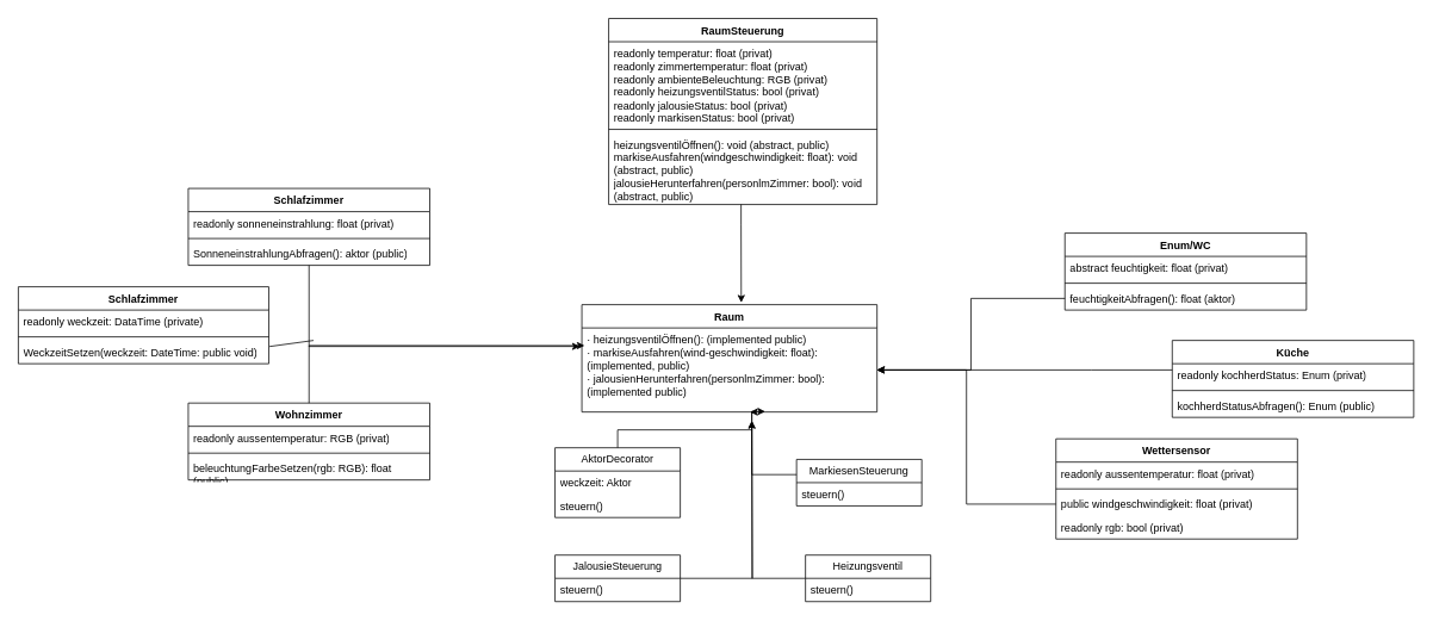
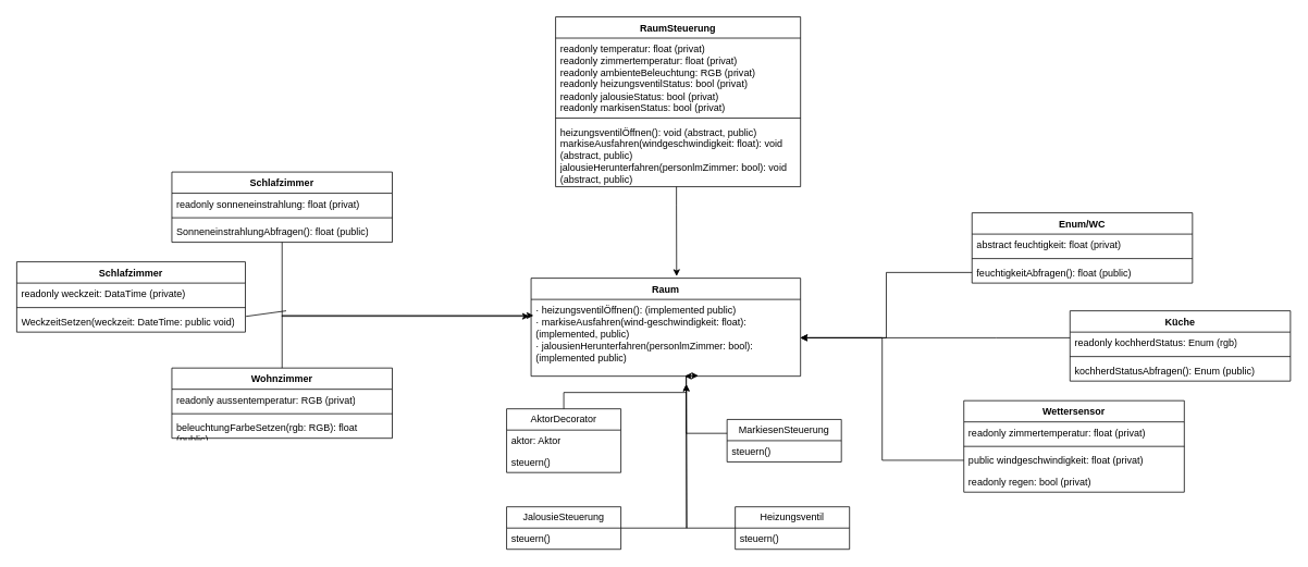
- <mxCell id="24" value="SonneneinstrahlungAbfragen(): aktor (public)" style="text;strokeColor=none;fillColor=none;align=left;verticalAlign=top;spacingLeft=4;spacingRight=4;overflow=hidden;rotatable=0;points=[[0,0.5],[1,0.5]];portConstraint=eastwest;whiteSpace=wrap;html=1;" parent="21" vertex="1"><mxGeometry y="60" width="270" height="26" as="geometry" /></mxCell>
+ <mxCell id="24" value="SonneneinstrahlungAbfragen(): float (public)" style="text;strokeColor=none;fillColor=none;align=left;verticalAlign=top;spacingLeft=4;spacingRight=4;overflow=hidden;rotatable=0;points=[[0,0.5],[1,0.5]];portConstraint=eastwest;whiteSpace=wrap;html=1;" parent="21" vertex="1"><mxGeometry y="60" width="270" height="26" as="geometry" /></mxCell>
- <mxCell id="39" value="feuchtigkeitAbfragen(): float (aktor)" style="text;strokeColor=none;fillColor=none;align=left;verticalAlign=top;spacingLeft=4;spacingRight=4;overflow=hidden;rotatable=0;points=[[0,0.5],[1,0.5]];portConstraint=eastwest;whiteSpace=wrap;html=1;" parent="36" vertex="1"><mxGeometry y="60" width="270" height="26" as="geometry" /></mxCell>
+ <mxCell id="39" value="feuchtigkeitAbfragen(): float (public)" style="text;strokeColor=none;fillColor=none;align=left;verticalAlign=top;spacingLeft=4;spacingRight=4;overflow=hidden;rotatable=0;points=[[0,0.5],[1,0.5]];portConstraint=eastwest;whiteSpace=wrap;html=1;" parent="36" vertex="1"><mxGeometry y="60" width="270" height="26" as="geometry" /></mxCell>
- <mxCell id="41" value="readonly kochherdStatus: Enum (privat)" style="text;strokeColor=none;fillColor=none;align=left;verticalAlign=top;spacingLeft=4;spacingRight=4;overflow=hidden;rotatable=0;points=[[0,0.5],[1,0.5]];portConstraint=eastwest;whiteSpace=wrap;html=1;" parent="40" vertex="1"><mxGeometry y="26" width="270" height="26" as="geometry" /></mxCell>
+ <mxCell id="41" value="readonly kochherdStatus: Enum (rgb)" style="text;strokeColor=none;fillColor=none;align=left;verticalAlign=top;spacingLeft=4;spacingRight=4;overflow=hidden;rotatable=0;points=[[0,0.5],[1,0.5]];portConstraint=eastwest;whiteSpace=wrap;html=1;" parent="40" vertex="1"><mxGeometry y="26" width="270" height="26" as="geometry" /></mxCell>
- <mxCell id="45" value="readonly aussentemperatur: float (privat)" style="text;strokeColor=none;fillColor=none;align=left;verticalAlign=top;spacingLeft=4;spacingRight=4;overflow=hidden;rotatable=0;points=[[0,0.5],[1,0.5]];portConstraint=eastwest;whiteSpace=wrap;html=1;" parent="44" vertex="1"><mxGeometry y="26" width="270" height="26" as="geometry" /></mxCell>
+ <mxCell id="45" value="readonly zimmertemperatur: float (privat)" style="text;strokeColor=none;fillColor=none;align=left;verticalAlign=top;spacingLeft=4;spacingRight=4;overflow=hidden;rotatable=0;points=[[0,0.5],[1,0.5]];portConstraint=eastwest;whiteSpace=wrap;html=1;" parent="44" vertex="1"><mxGeometry y="26" width="270" height="26" as="geometry" /></mxCell>
- <mxCell id="10" value="weckzeit: Aktor" style="text;strokeColor=none;fillColor=none;align=left;verticalAlign=top;spacingLeft=4;spacingRight=4;overflow=hidden;rotatable=0;points=[[0,0.5],[1,0.5]];portConstraint=eastwest;whiteSpace=wrap;html=1;" parent="9" vertex="1"><mxGeometry y="26" width="140" height="26" as="geometry" /></mxCell>
+ <mxCell id="10" value="aktor: Aktor" style="text;strokeColor=none;fillColor=none;align=left;verticalAlign=top;spacingLeft=4;spacingRight=4;overflow=hidden;rotatable=0;points=[[0,0.5],[1,0.5]];portConstraint=eastwest;whiteSpace=wrap;html=1;" parent="9" vertex="1"><mxGeometry y="26" width="140" height="26" as="geometry" /></mxCell>
- <mxCell id="48" value="readonly rgb: bool (privat)" style="text;strokeColor=none;fillColor=none;align=left;verticalAlign=top;spacingLeft=4;spacingRight=4;overflow=hidden;rotatable=0;points=[[0,0.5],[1,0.5]];portConstraint=eastwest;whiteSpace=wrap;html=1;" parent="44" vertex="1"><mxGeometry y="86" width="270" height="26" as="geometry" /></mxCell>
+ <mxCell id="48" value="readonly regen: bool (privat)" style="text;strokeColor=none;fillColor=none;align=left;verticalAlign=top;spacingLeft=4;spacingRight=4;overflow=hidden;rotatable=0;points=[[0,0.5],[1,0.5]];portConstraint=eastwest;whiteSpace=wrap;html=1;" parent="44" vertex="1"><mxGeometry y="86" width="270" height="26" as="geometry" /></mxCell>
